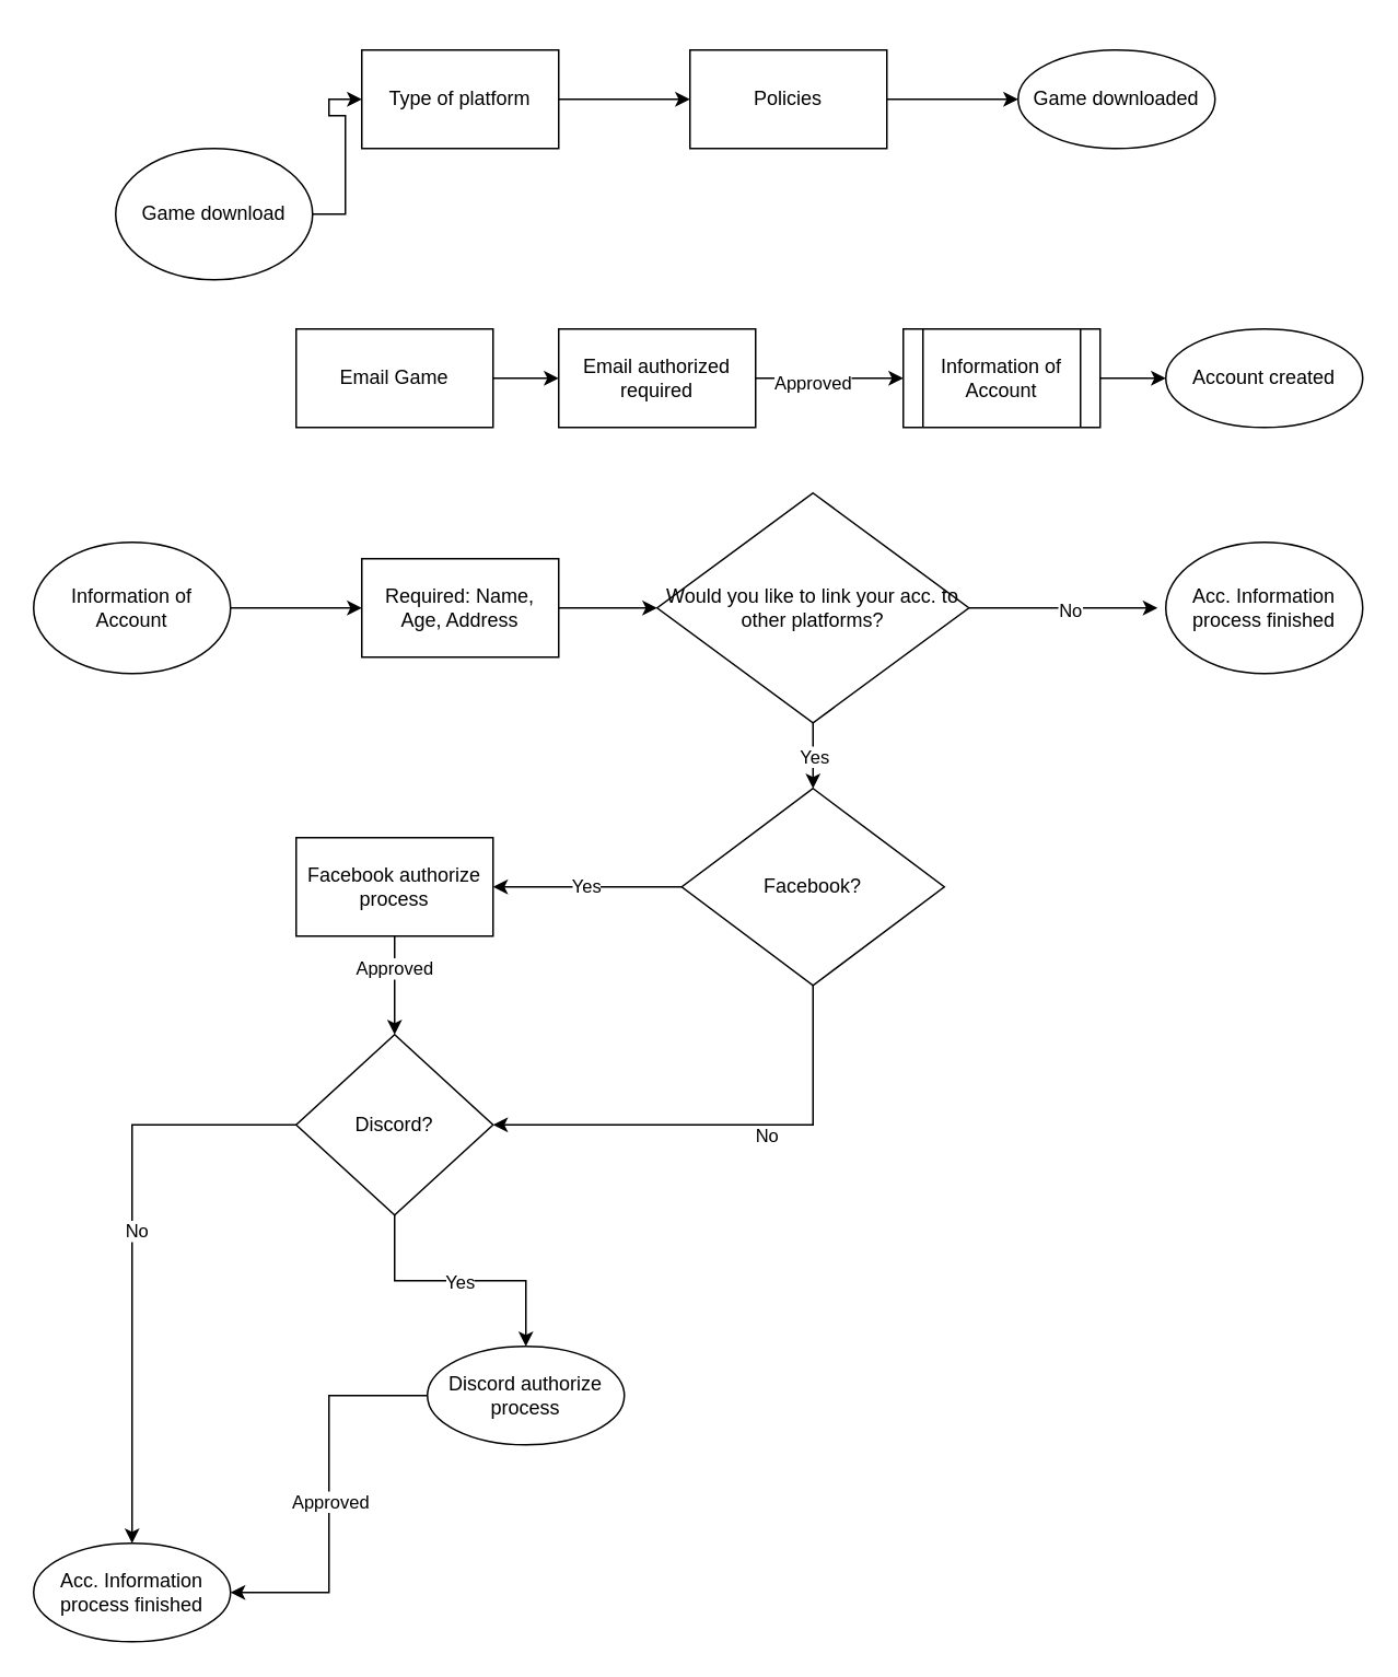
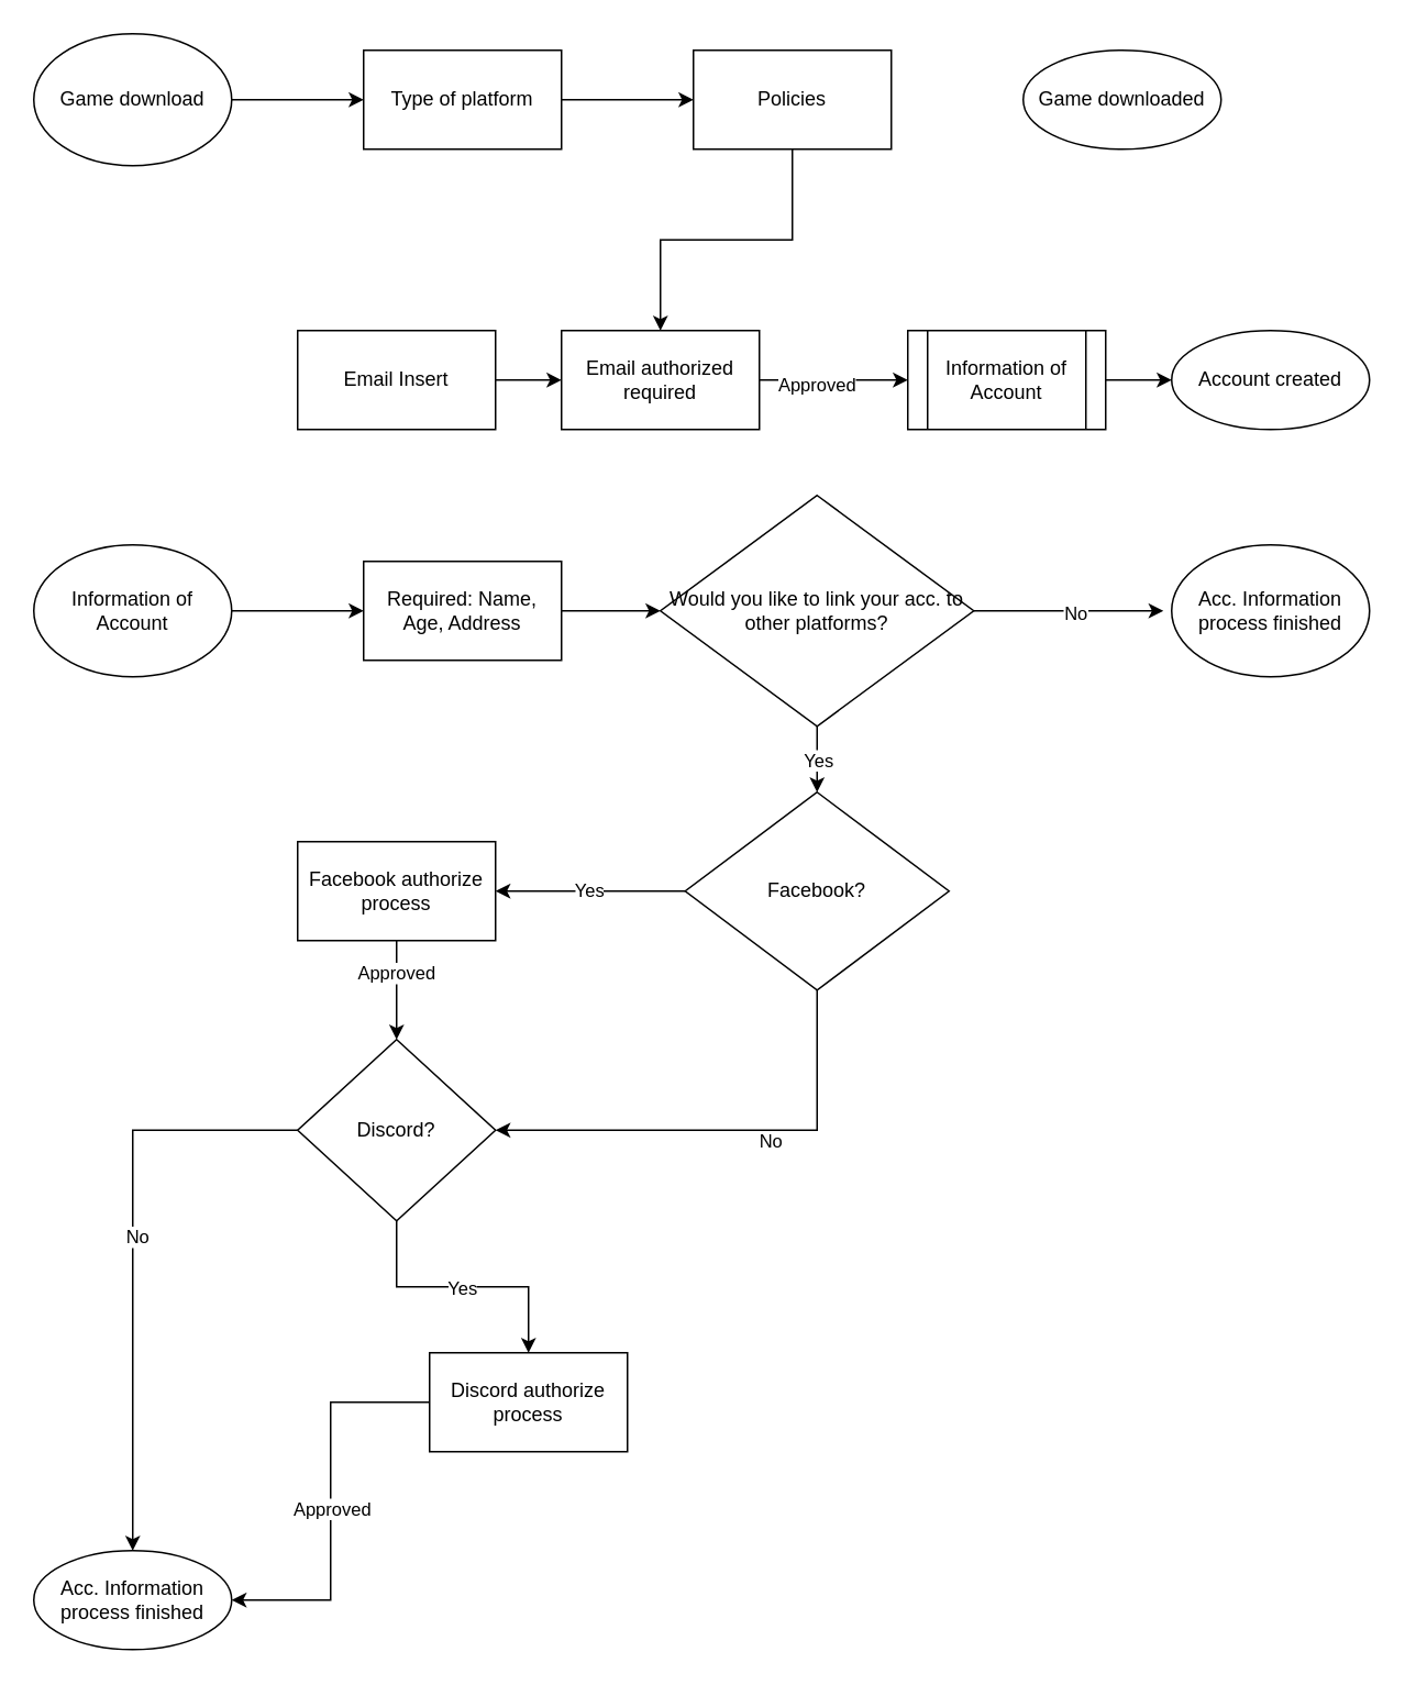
- <mxCell id="6" value="" style="edgeStyle=orthogonalEdgeStyle;rounded=0;orthogonalLoop=1;jettySize=auto;html=1;" edge="1" parent="1" source="7" target="8"><mxGeometry relative="1" as="geometry" /></mxCell>
+ <mxCell id="6" value="" style="edgeStyle=orthogonalEdgeStyle;rounded=0;orthogonalLoop=1;jettySize=auto;html=1;" edge="1" parent="1" source="7" target="42"><mxGeometry relative="1" as="geometry" /></mxCell>
- <mxCell id="3" value="Game download" style="ellipse;whiteSpace=wrap;html=1;" vertex="1" parent="1"><mxGeometry x="70" y="90" width="120" height="80" as="geometry" /></mxCell>
+ <mxCell id="3" value="Game download" style="ellipse;whiteSpace=wrap;html=1;" vertex="1" parent="1"><mxGeometry x="20" y="20" width="120" height="80" as="geometry" /></mxCell>
- <mxCell id="10" value="Email Game" style="whiteSpace=wrap;html=1;" vertex="1" parent="1"><mxGeometry x="180" y="200" width="120" height="60" as="geometry" /></mxCell>
+ <mxCell id="10" value="Email Insert" style="whiteSpace=wrap;html=1;" vertex="1" parent="1"><mxGeometry x="180" y="200" width="120" height="60" as="geometry" /></mxCell>
- <mxCell id="38" value="Discord authorize process" style="ellipse;whiteSpace=wrap;html=1;" vertex="1" parent="1"><mxGeometry x="260" y="820" width="120" height="60" as="geometry" /></mxCell>
+ <mxCell id="38" value="Discord authorize process" style="whiteSpace=wrap;html=1;" vertex="1" parent="1"><mxGeometry x="260" y="820" width="120" height="60" as="geometry" /></mxCell>
